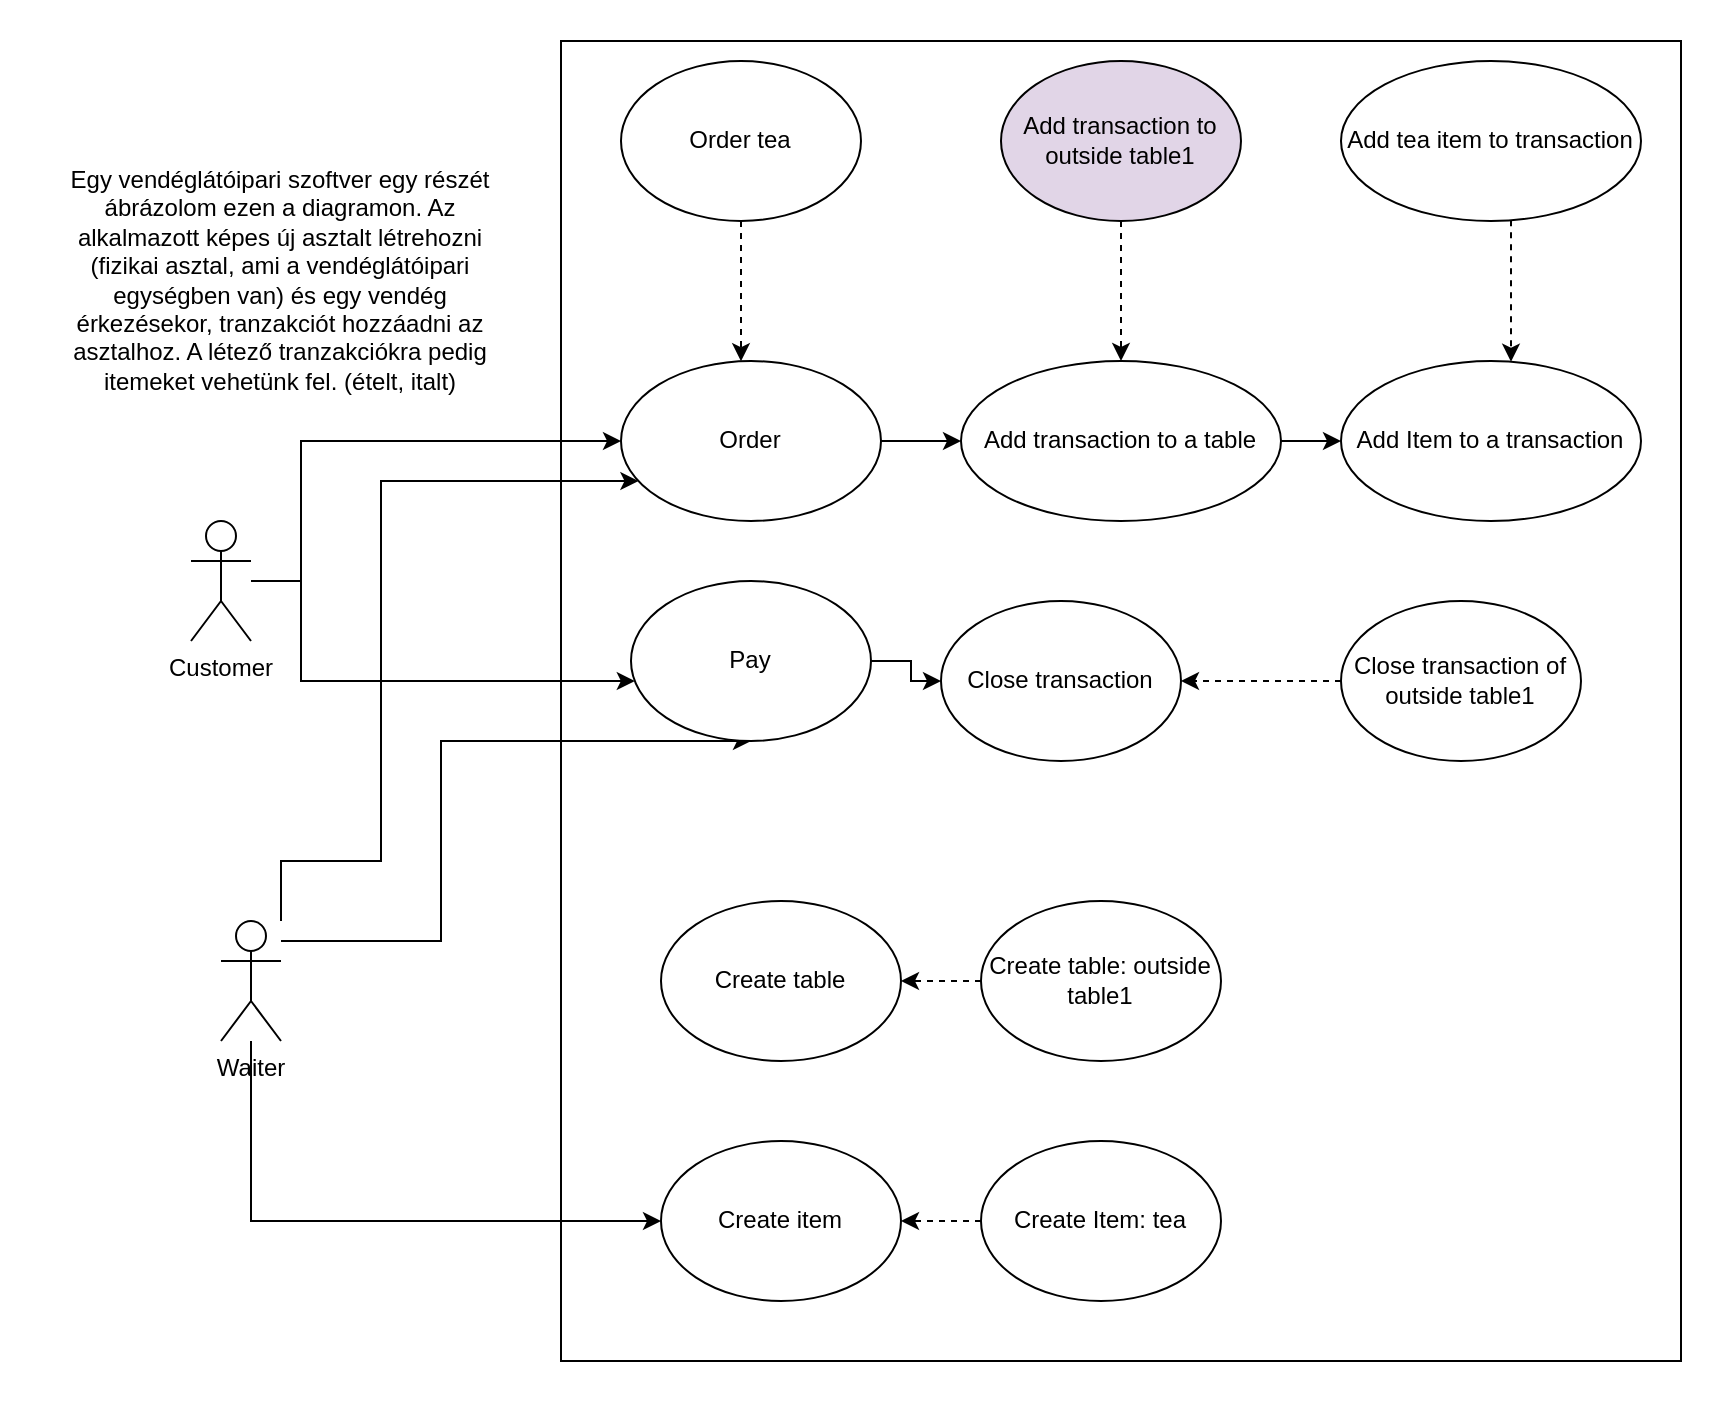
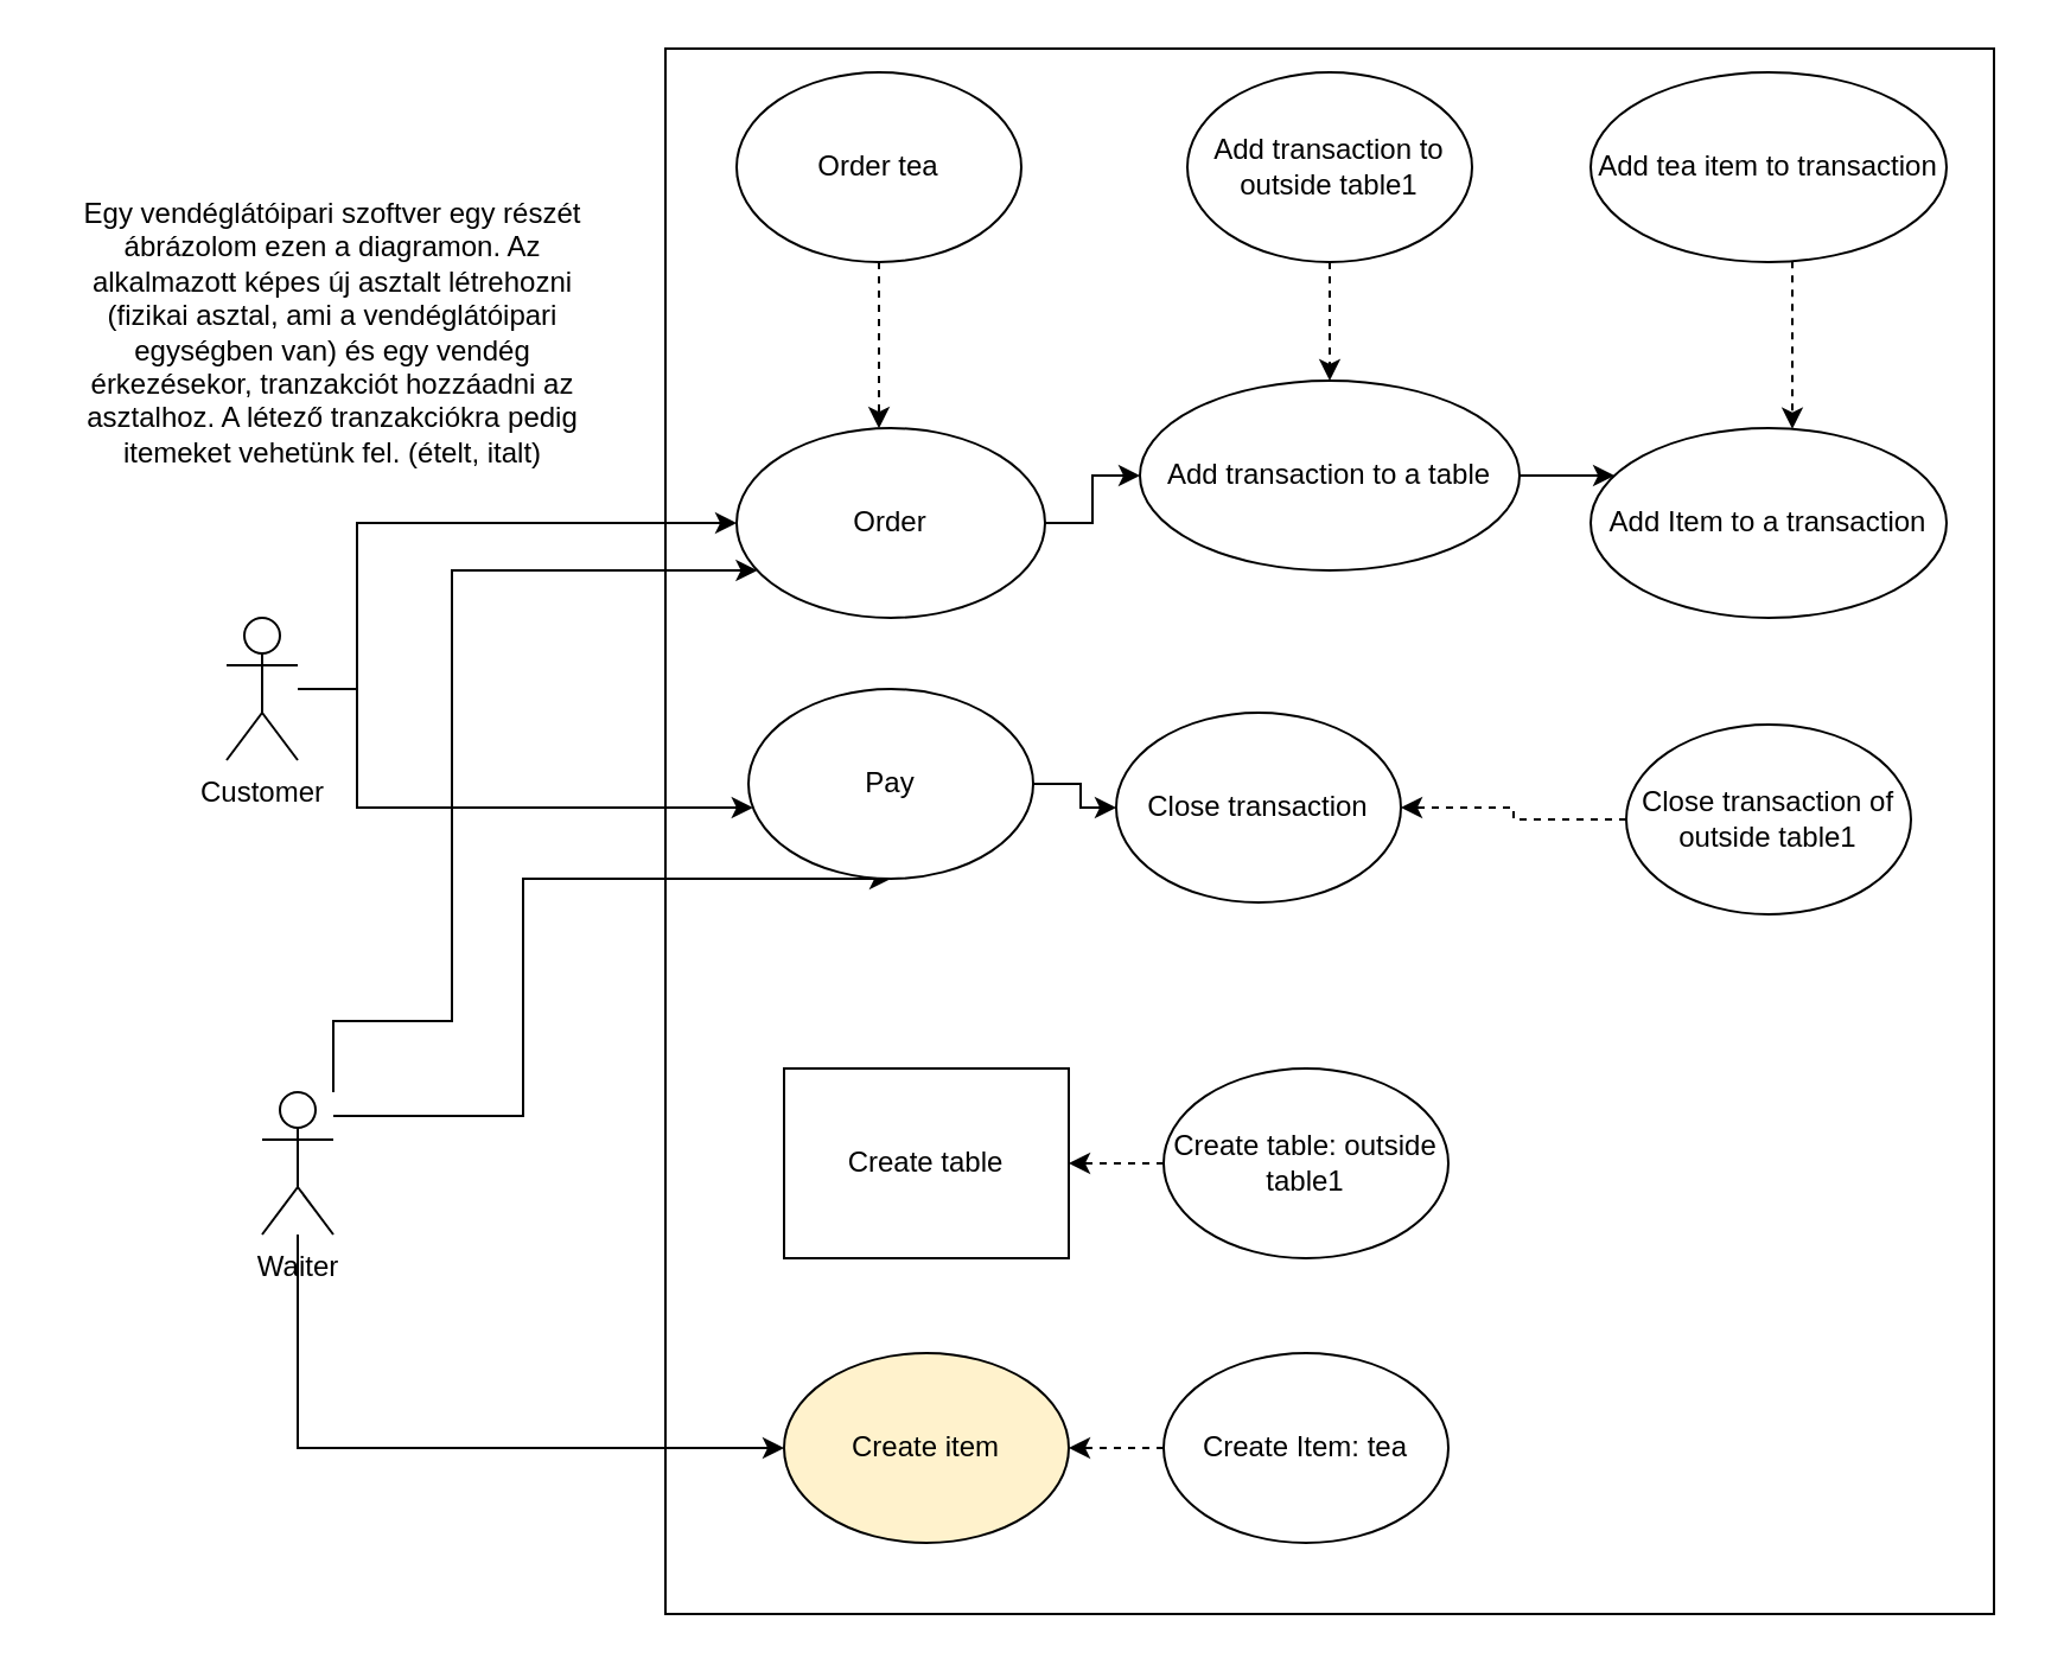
- <mxCell id="26" value="Add transaction to outside table1" style="ellipse;whiteSpace=wrap;html=1;fillColor=#e1d5e7;" vertex="1" parent="1"><mxGeometry x="500" y="30" width="120" height="80" as="geometry" /></mxCell>
+ <mxCell id="26" value="Add transaction to outside table1" style="ellipse;whiteSpace=wrap;html=1;" vertex="1" parent="1"><mxGeometry x="500" y="30" width="120" height="80" as="geometry" /></mxCell>
- <mxCell id="10" value="Add transaction to a table" style="ellipse;whiteSpace=wrap;html=1;" vertex="1" parent="1"><mxGeometry x="480" y="180" width="160" height="80" as="geometry" /></mxCell>
+ <mxCell id="10" value="Add transaction to a table" style="ellipse;whiteSpace=wrap;html=1;" vertex="1" parent="1"><mxGeometry x="480" y="160" width="160" height="80" as="geometry" /></mxCell>
- <mxCell id="28" value="Close transaction of outside table1" style="ellipse;whiteSpace=wrap;html=1;" vertex="1" parent="1"><mxGeometry x="670" y="300" width="120" height="80" as="geometry" /></mxCell>
+ <mxCell id="28" value="Close transaction of outside table1" style="ellipse;whiteSpace=wrap;html=1;" vertex="1" parent="1"><mxGeometry x="685" y="305" width="120" height="80" as="geometry" /></mxCell>
- <mxCell id="7" value="Create table" style="ellipse;whiteSpace=wrap;html=1;" vertex="1" parent="1"><mxGeometry x="330" y="450" width="120" height="80" as="geometry" /></mxCell>
+ <mxCell id="7" value="Create table" style="whiteSpace=wrap;html=1;rounded=0;" vertex="1" parent="1"><mxGeometry x="330" y="450" width="120" height="80" as="geometry" /></mxCell>
- <mxCell id="8" value="Create item" style="ellipse;whiteSpace=wrap;html=1;" vertex="1" parent="1"><mxGeometry x="330" y="570" width="120" height="80" as="geometry" /></mxCell>
+ <mxCell id="8" value="Create item" style="ellipse;whiteSpace=wrap;html=1;fillColor=#fff2cc;" vertex="1" parent="1"><mxGeometry x="330" y="570" width="120" height="80" as="geometry" /></mxCell>
